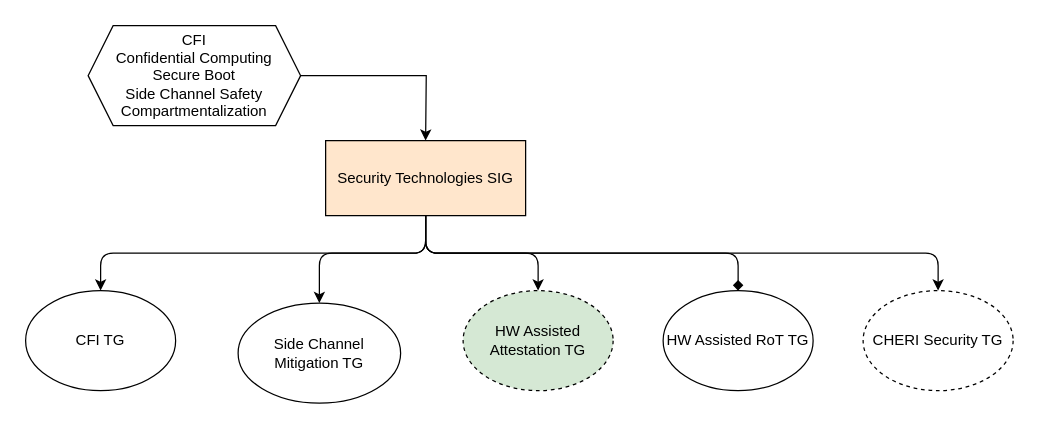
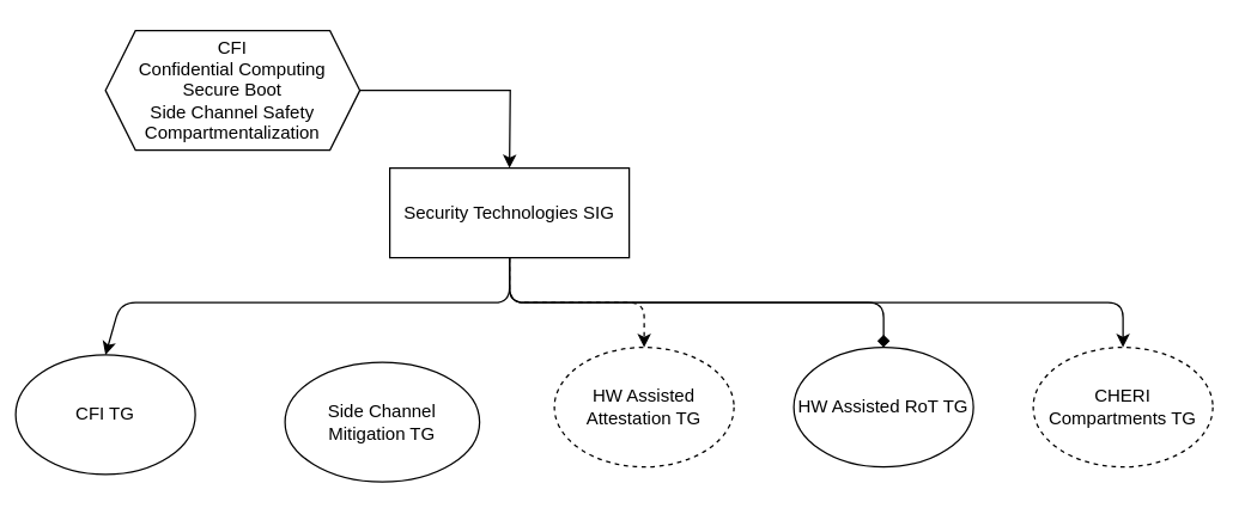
- <mxCell id="2" value="Security Technologies SIG" style="rounded=0;whiteSpace=wrap;html=1;fillColor=#ffe6cc;" parent="1" vertex="1"><mxGeometry x="260" y="112" width="160" height="60" as="geometry" /></mxCell>
+ <mxCell id="2" value="Security Technologies SIG" style="rounded=0;whiteSpace=wrap;html=1;" parent="1" vertex="1"><mxGeometry x="260" y="112" width="160" height="60" as="geometry" /></mxCell>
- <mxCell id="7" value="" style="endArrow=classic;html=1;exitX=0.5;exitY=1;exitDx=0;exitDy=0;entryX=0.5;entryY=0;entryDx=0;entryDy=0;" parent="1" source="2" target="5" edge="1"><mxGeometry width="50" height="50" relative="1" as="geometry"><mxPoint x="340" y="182" as="sourcePoint" /><mxPoint x="390" y="252" as="targetPoint" /><Array as="points"><mxPoint x="340" y="202" /><mxPoint x="430" y="202" /></Array></mxGeometry></mxCell>
+ <mxCell id="7" value="" style="endArrow=classic;html=1;exitX=0.5;exitY=1;exitDx=0;exitDy=0;entryX=0.5;entryY=0;entryDx=0;entryDy=0;dashed=1;" parent="1" source="2" target="5" edge="1"><mxGeometry width="50" height="50" relative="1" as="geometry"><mxPoint x="340" y="182" as="sourcePoint" /><mxPoint x="390" y="252" as="targetPoint" /><Array as="points"><mxPoint x="340" y="202" /><mxPoint x="430" y="202" /></Array></mxGeometry></mxCell>
- <mxCell id="9" value="" style="endArrow=classic;html=1;entryX=0.5;entryY=0;entryDx=0;entryDy=0;" parent="1" source="2" target="4" edge="1"><mxGeometry width="50" height="50" relative="1" as="geometry"><mxPoint x="340" y="302" as="sourcePoint" /><mxPoint x="390" y="252" as="targetPoint" /><Array as="points"><mxPoint x="340" y="202" /><mxPoint x="255" y="202" /></Array></mxGeometry></mxCell>
- <mxCell id="3" value="CFI TG" style="ellipse;whiteSpace=wrap;html=1;" parent="1" vertex="1"><mxGeometry x="20" y="232" width="120" height="80" as="geometry" /></mxCell>
+ <mxCell id="3" value="CFI TG" style="ellipse;whiteSpace=wrap;html=1;" parent="1" vertex="1"><mxGeometry x="10" y="237" width="120" height="80" as="geometry" /></mxCell>
- <mxCell id="5" value="HW Assisted Attestation TG" style="ellipse;whiteSpace=wrap;html=1;dashed=1;fillColor=#d5e8d4;" parent="1" vertex="1"><mxGeometry x="370" y="232" width="120" height="80" as="geometry" /></mxCell>
+ <mxCell id="5" value="HW Assisted Attestation TG" style="ellipse;whiteSpace=wrap;html=1;dashed=1;" parent="1" vertex="1"><mxGeometry x="370" y="232" width="120" height="80" as="geometry" /></mxCell>
- <mxCell id="13" value="CHERI Security TG" style="ellipse;whiteSpace=wrap;html=1;dashed=1;" parent="1" vertex="1"><mxGeometry x="690" y="232" width="120" height="80" as="geometry" /></mxCell>
+ <mxCell id="13" value="CHERI Compartments TG" style="ellipse;whiteSpace=wrap;html=1;dashed=1;" parent="1" vertex="1"><mxGeometry x="690" y="232" width="120" height="80" as="geometry" /></mxCell>
